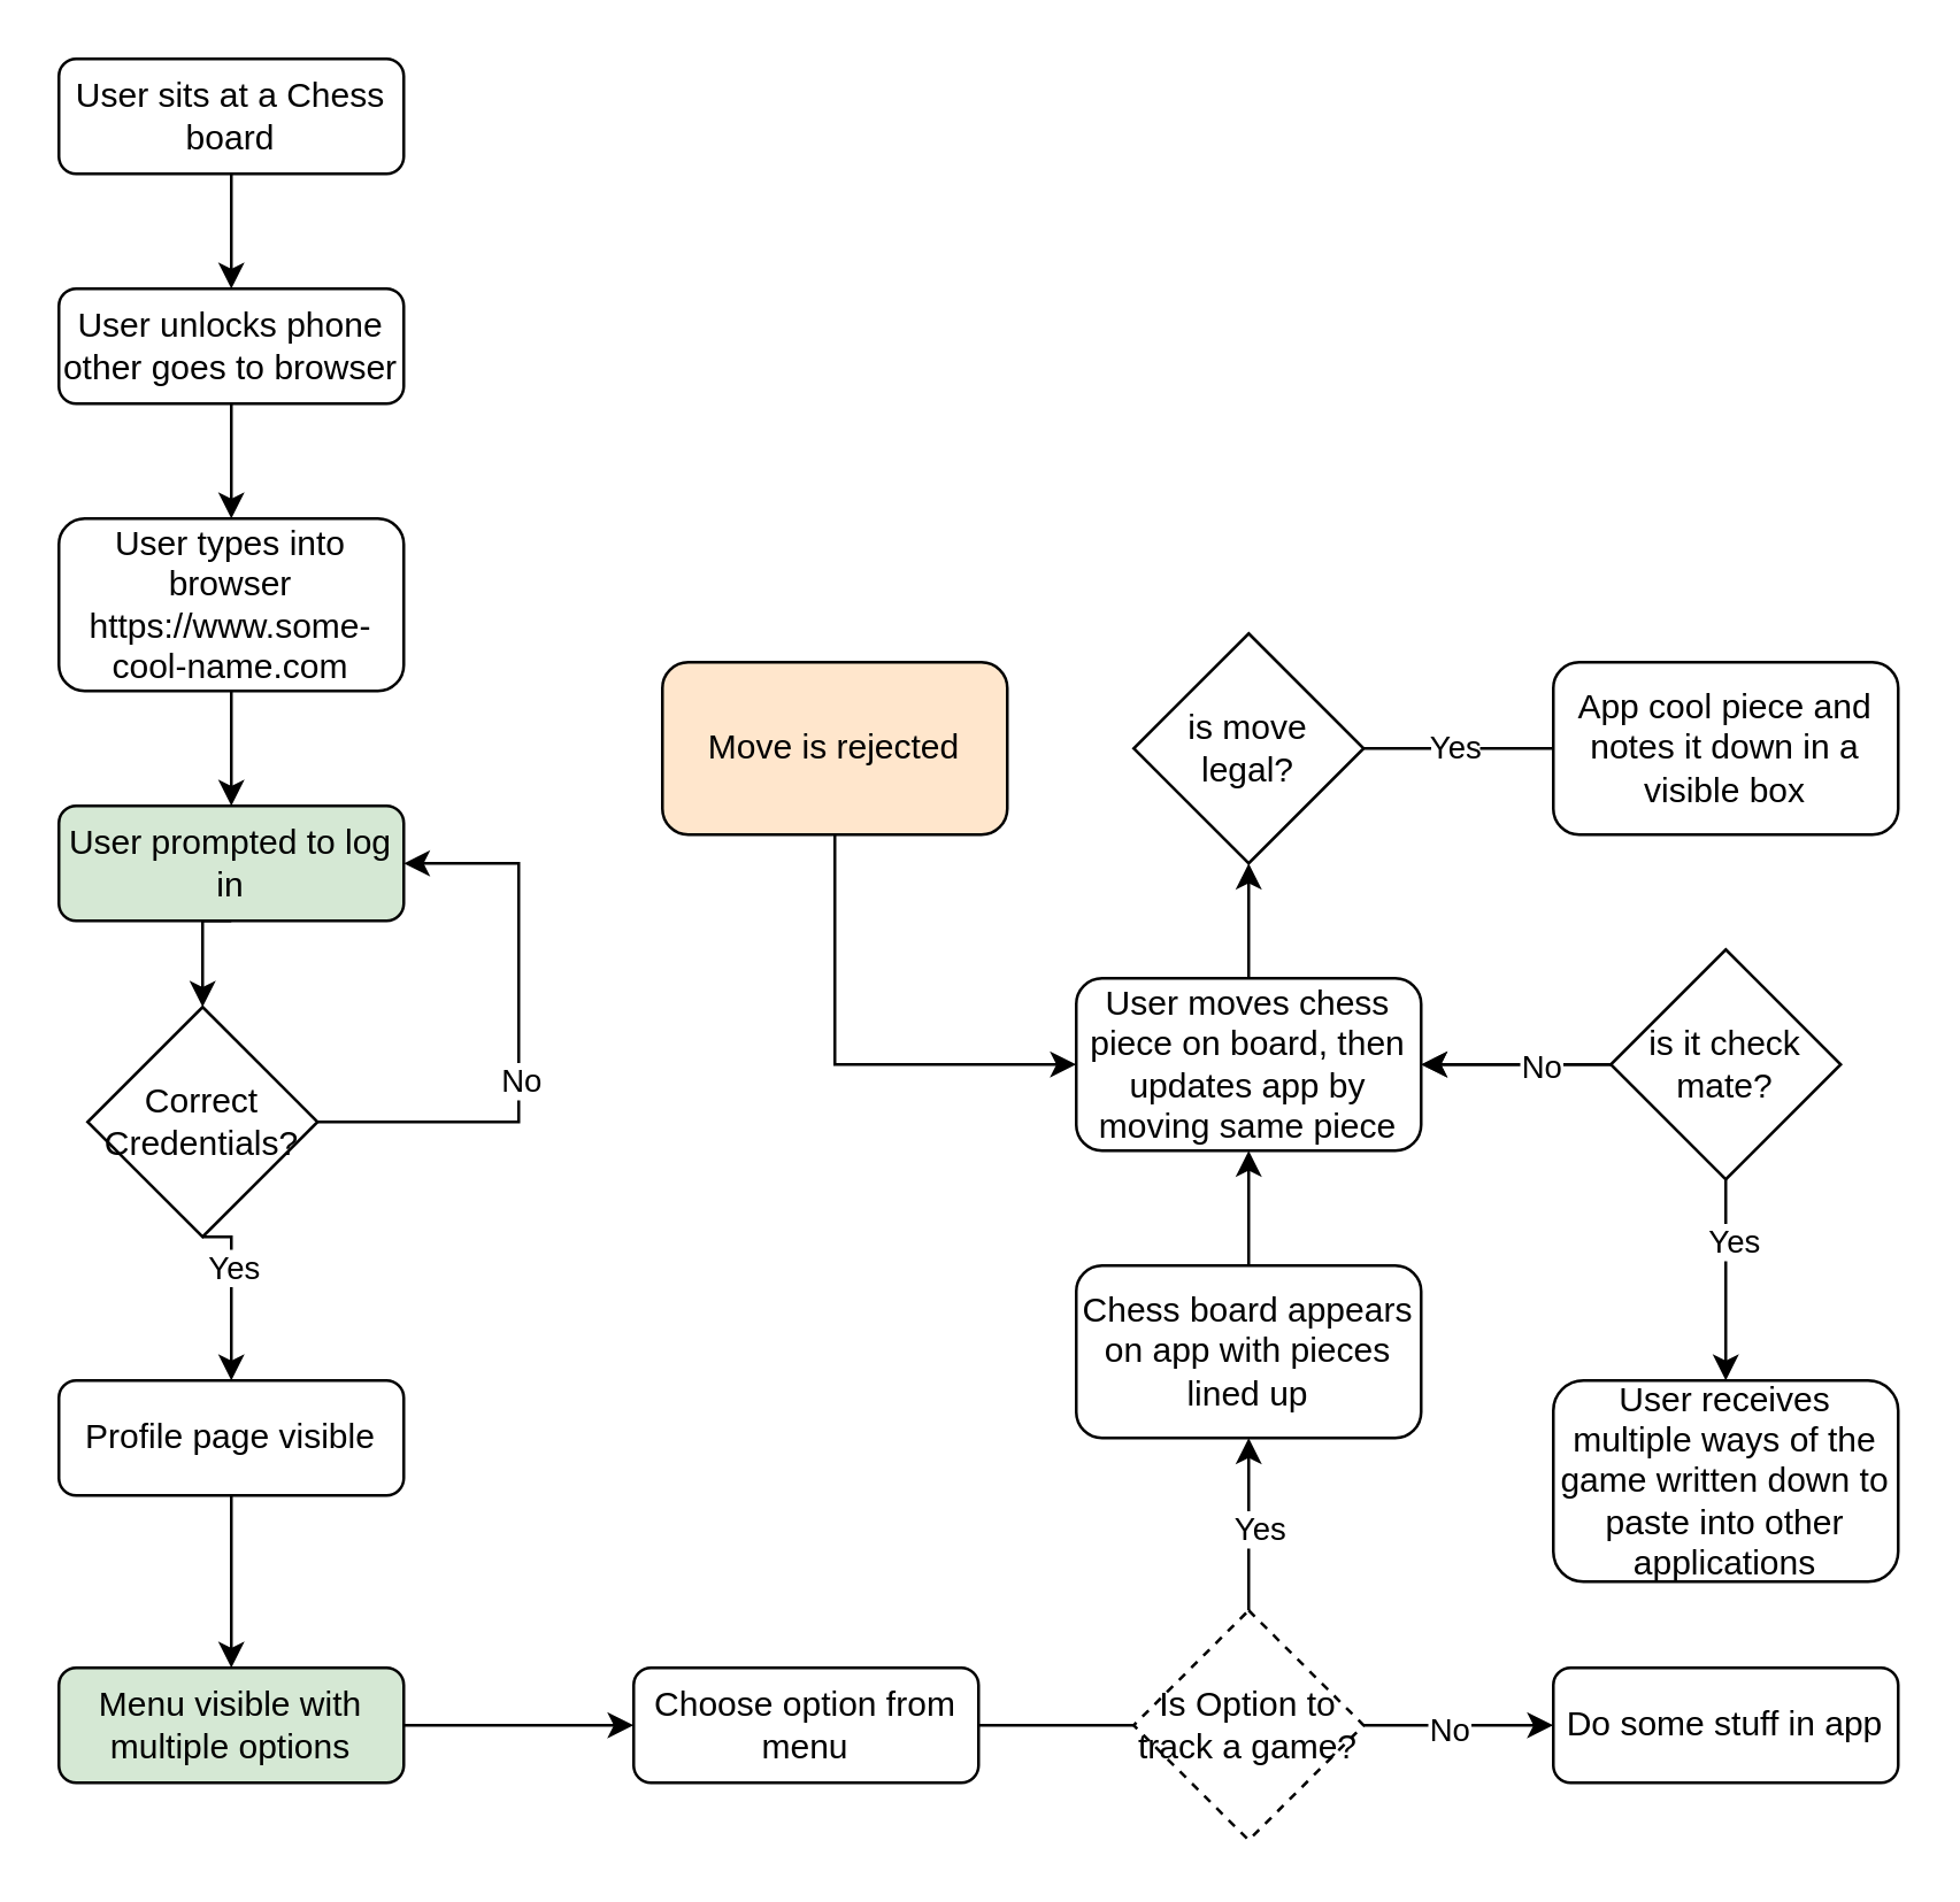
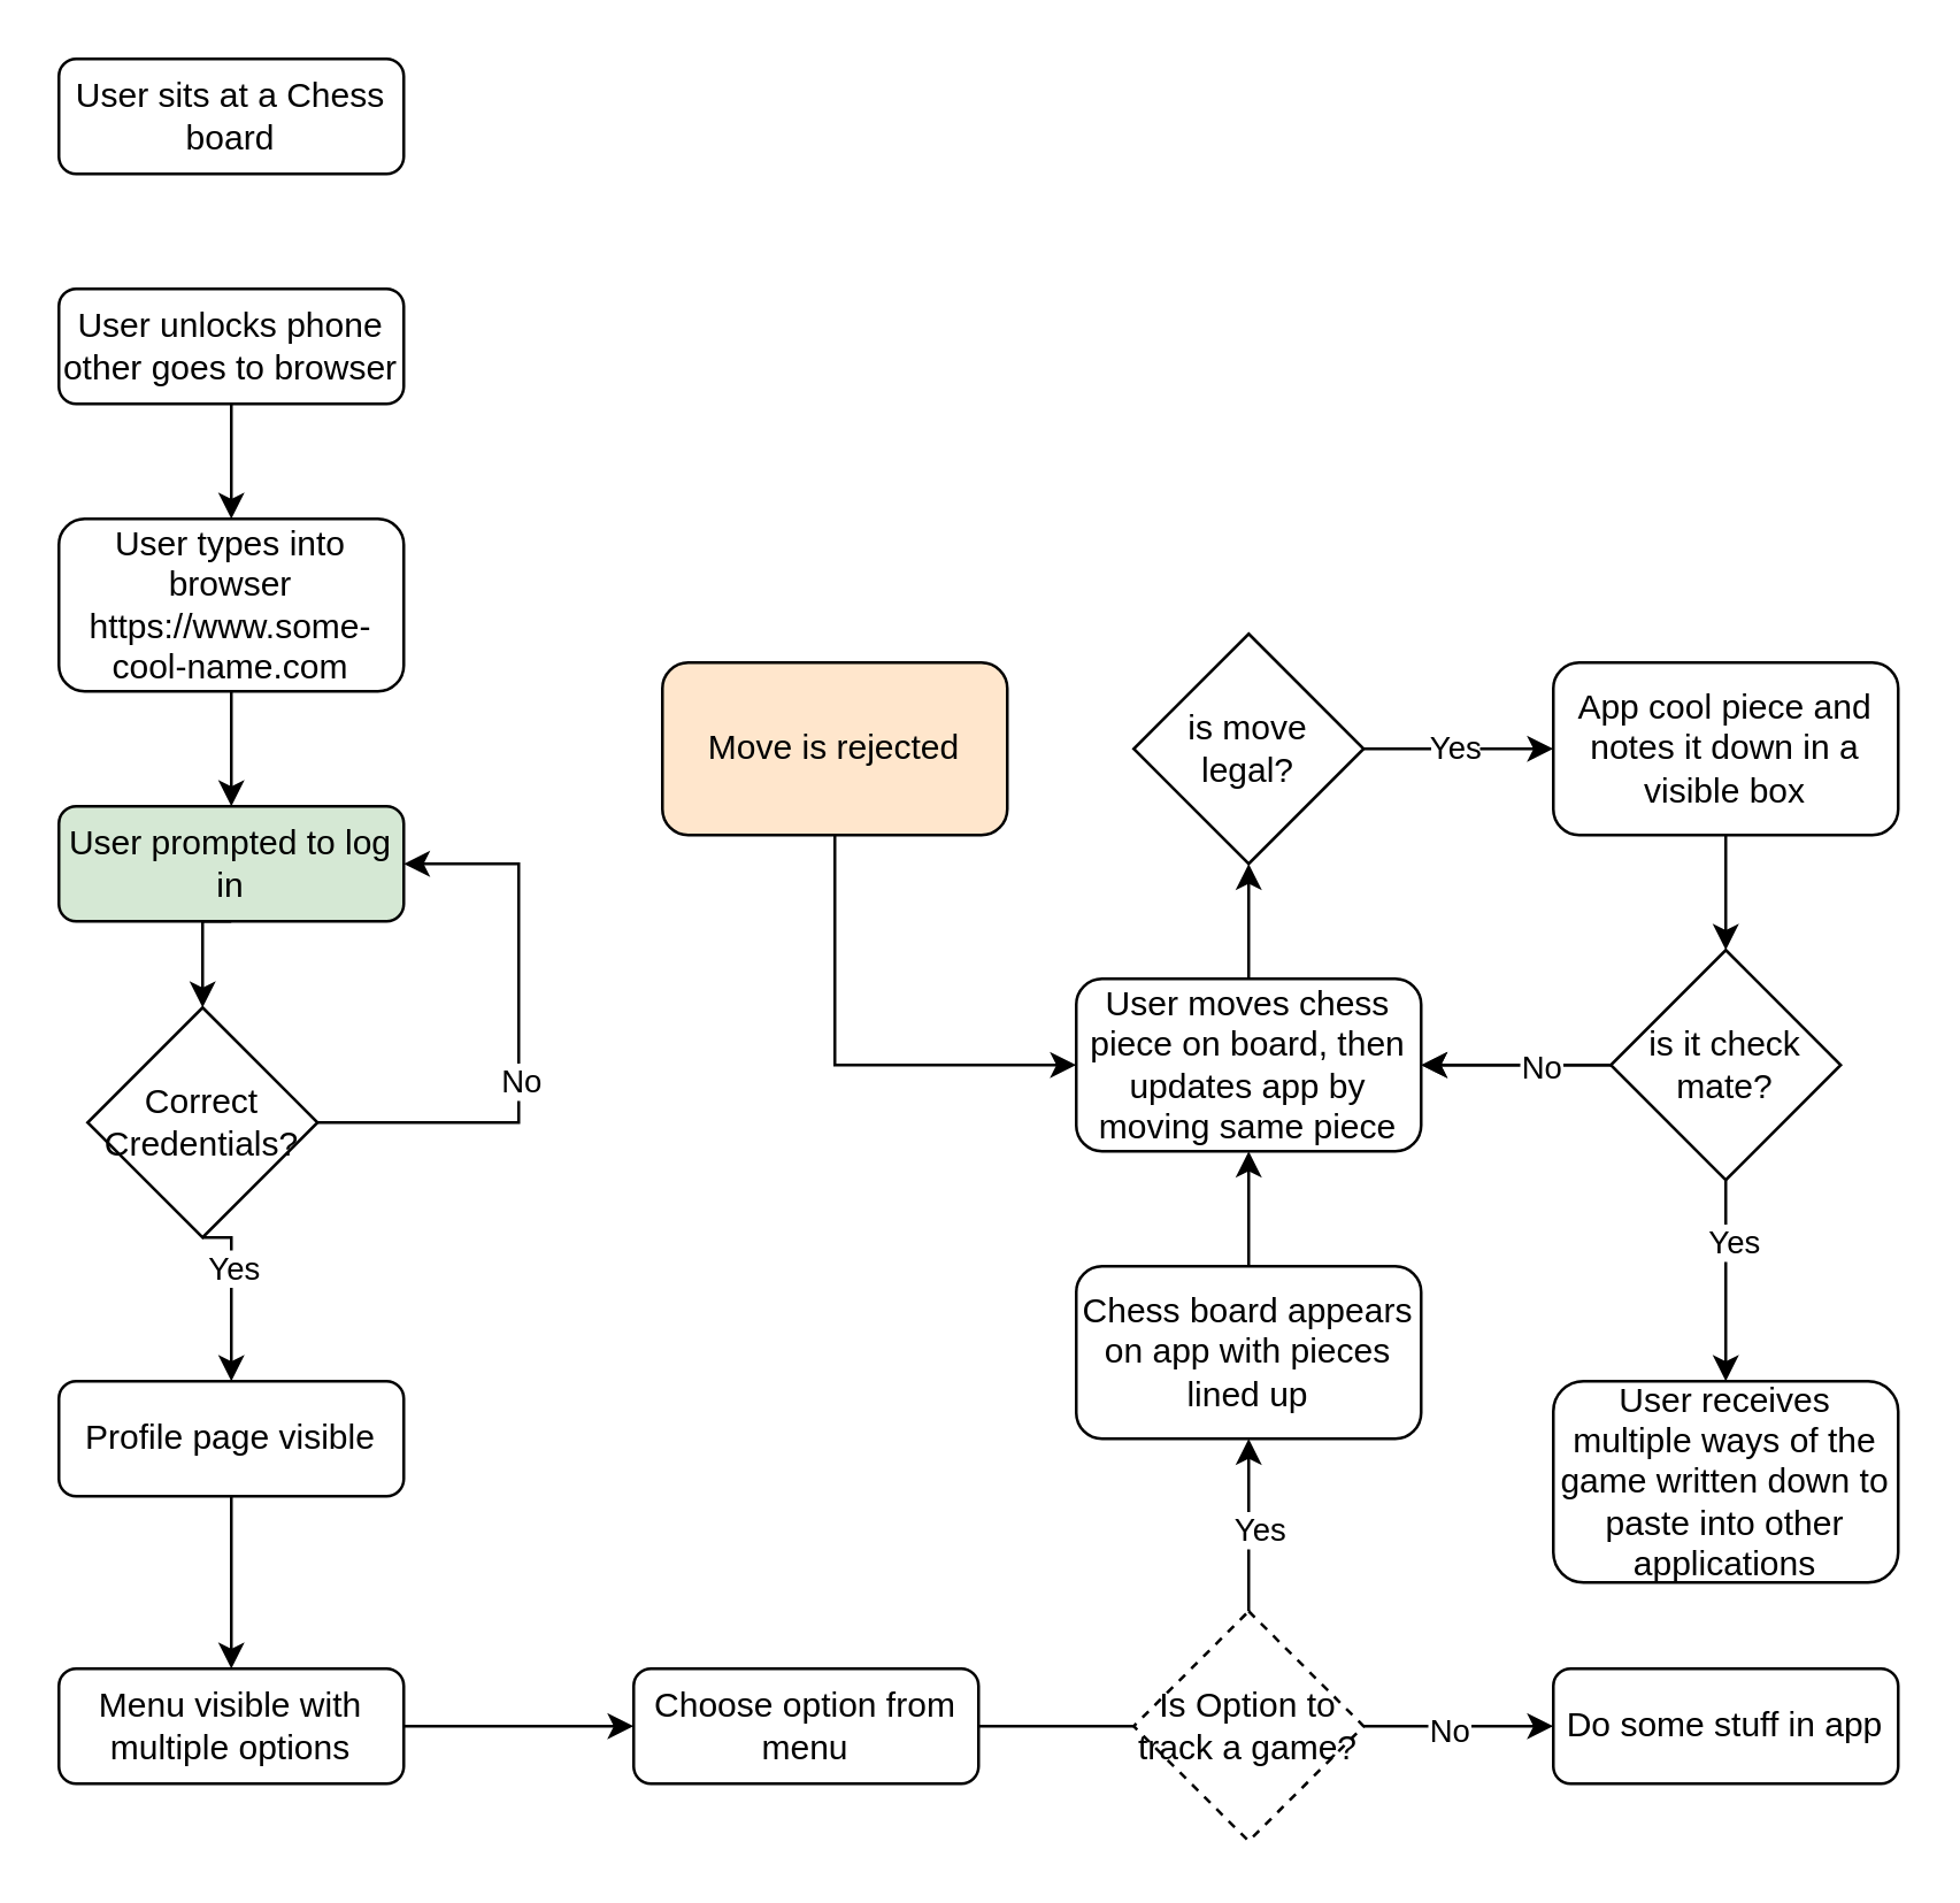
- <mxCell id="6" value="" style="endArrow=classic;html=1;rounded=0;exitX=0.5;exitY=1;exitDx=0;exitDy=0;entryX=0.5;entryY=0;entryDx=0;entryDy=0;" parent="1" source="2" target="3" edge="1"><mxGeometry width="50" height="50" relative="1" as="geometry"><mxPoint x="370" y="380" as="sourcePoint" /><mxPoint x="420" y="330" as="targetPoint" /></mxGeometry></mxCell>
- <mxCell id="31" style="edgeStyle=orthogonalEdgeStyle;rounded=0;orthogonalLoop=1;jettySize=auto;html=1;exitX=1;exitY=0.5;exitDx=0;exitDy=0;entryX=0;entryY=0.5;entryDx=0;entryDy=0;endArrow=none;" edge="1" parent="1" source="33" target="35"><mxGeometry relative="1" as="geometry" /></mxCell>
+ <mxCell id="31" style="edgeStyle=orthogonalEdgeStyle;rounded=0;orthogonalLoop=1;jettySize=auto;html=1;exitX=1;exitY=0.5;exitDx=0;exitDy=0;entryX=0;entryY=0.5;entryDx=0;entryDy=0;" edge="1" parent="1" source="33" target="35"><mxGeometry relative="1" as="geometry" /></mxCell>
+ <mxCell id="34" style="edgeStyle=orthogonalEdgeStyle;rounded=0;orthogonalLoop=1;jettySize=auto;html=1;exitX=0.5;exitY=1;exitDx=0;exitDy=0;entryX=0.5;entryY=0;entryDx=0;entryDy=0;" edge="1" parent="1" source="35" target="41"><mxGeometry relative="1" as="geometry" /></mxCell>
- <mxCell id="18" value="Menu visible with multiple options" style="rounded=1;whiteSpace=wrap;html=1;fontSize=12;glass=0;strokeWidth=1;shadow=0;fillColor=#d5e8d4;" parent="1" vertex="1"><mxGeometry x="20" y="580" width="120" height="40" as="geometry" /></mxCell>
+ <mxCell id="18" value="Menu visible with multiple options" style="rounded=1;whiteSpace=wrap;html=1;fontSize=12;glass=0;strokeWidth=1;shadow=0;" parent="1" vertex="1"><mxGeometry x="20" y="580" width="120" height="40" as="geometry" /></mxCell>
